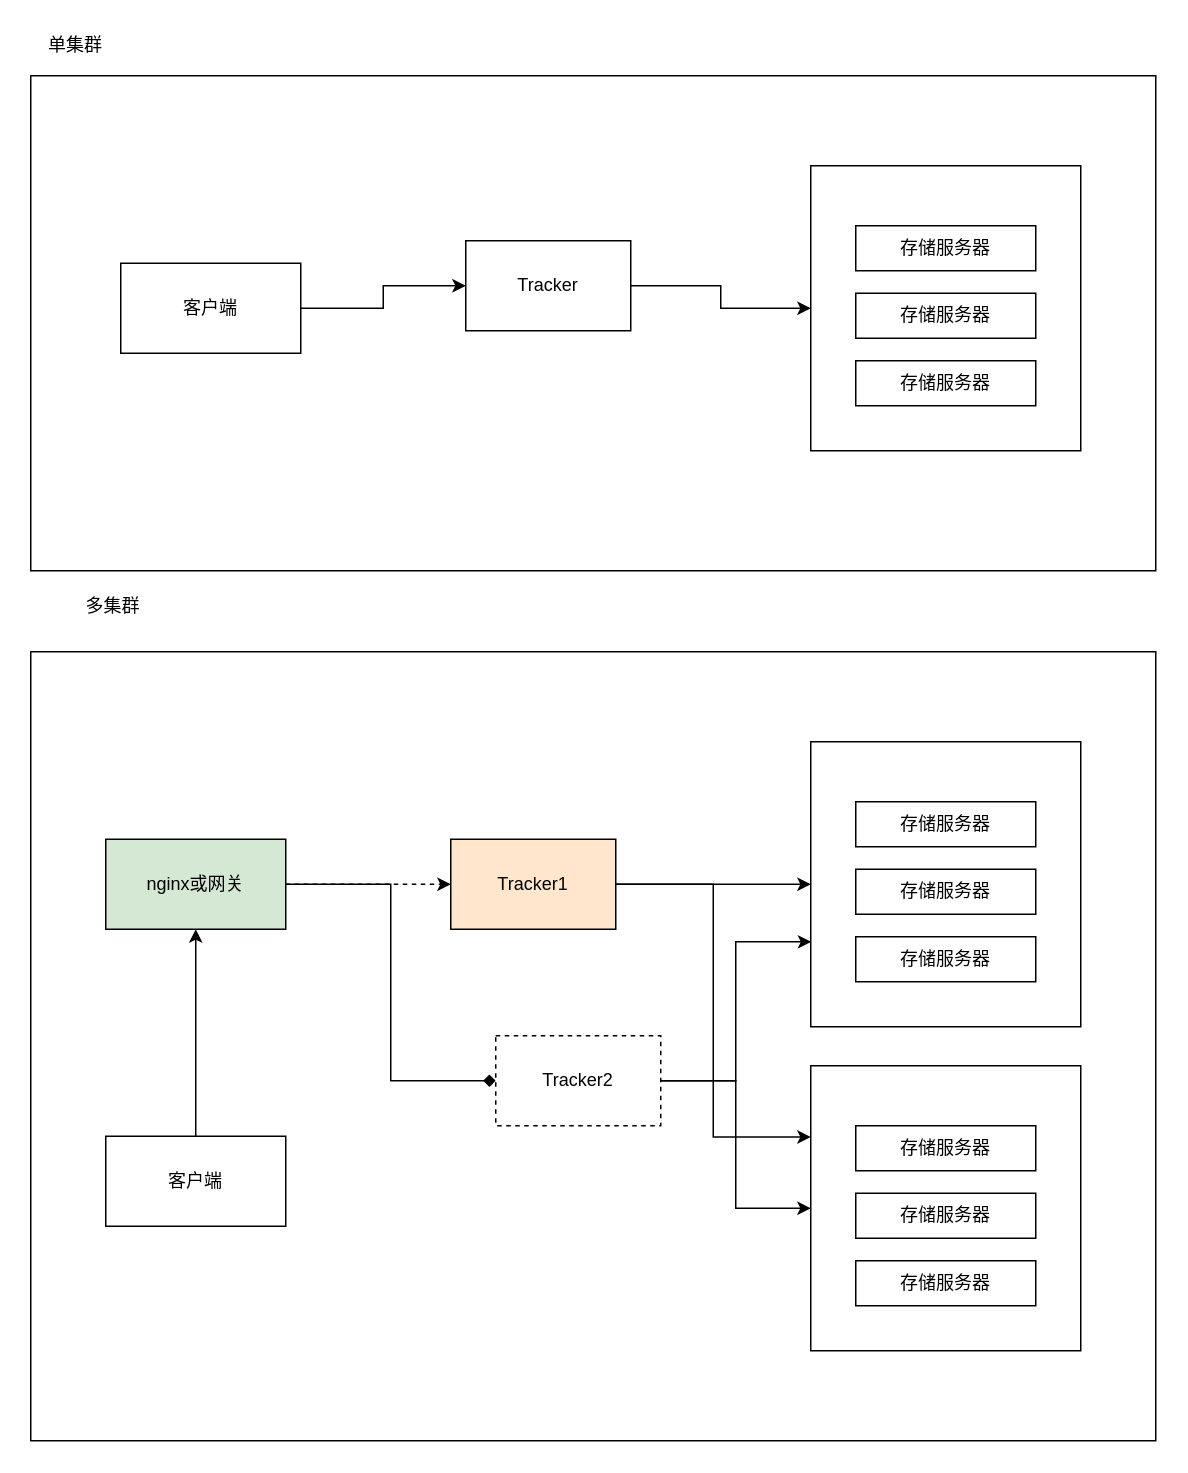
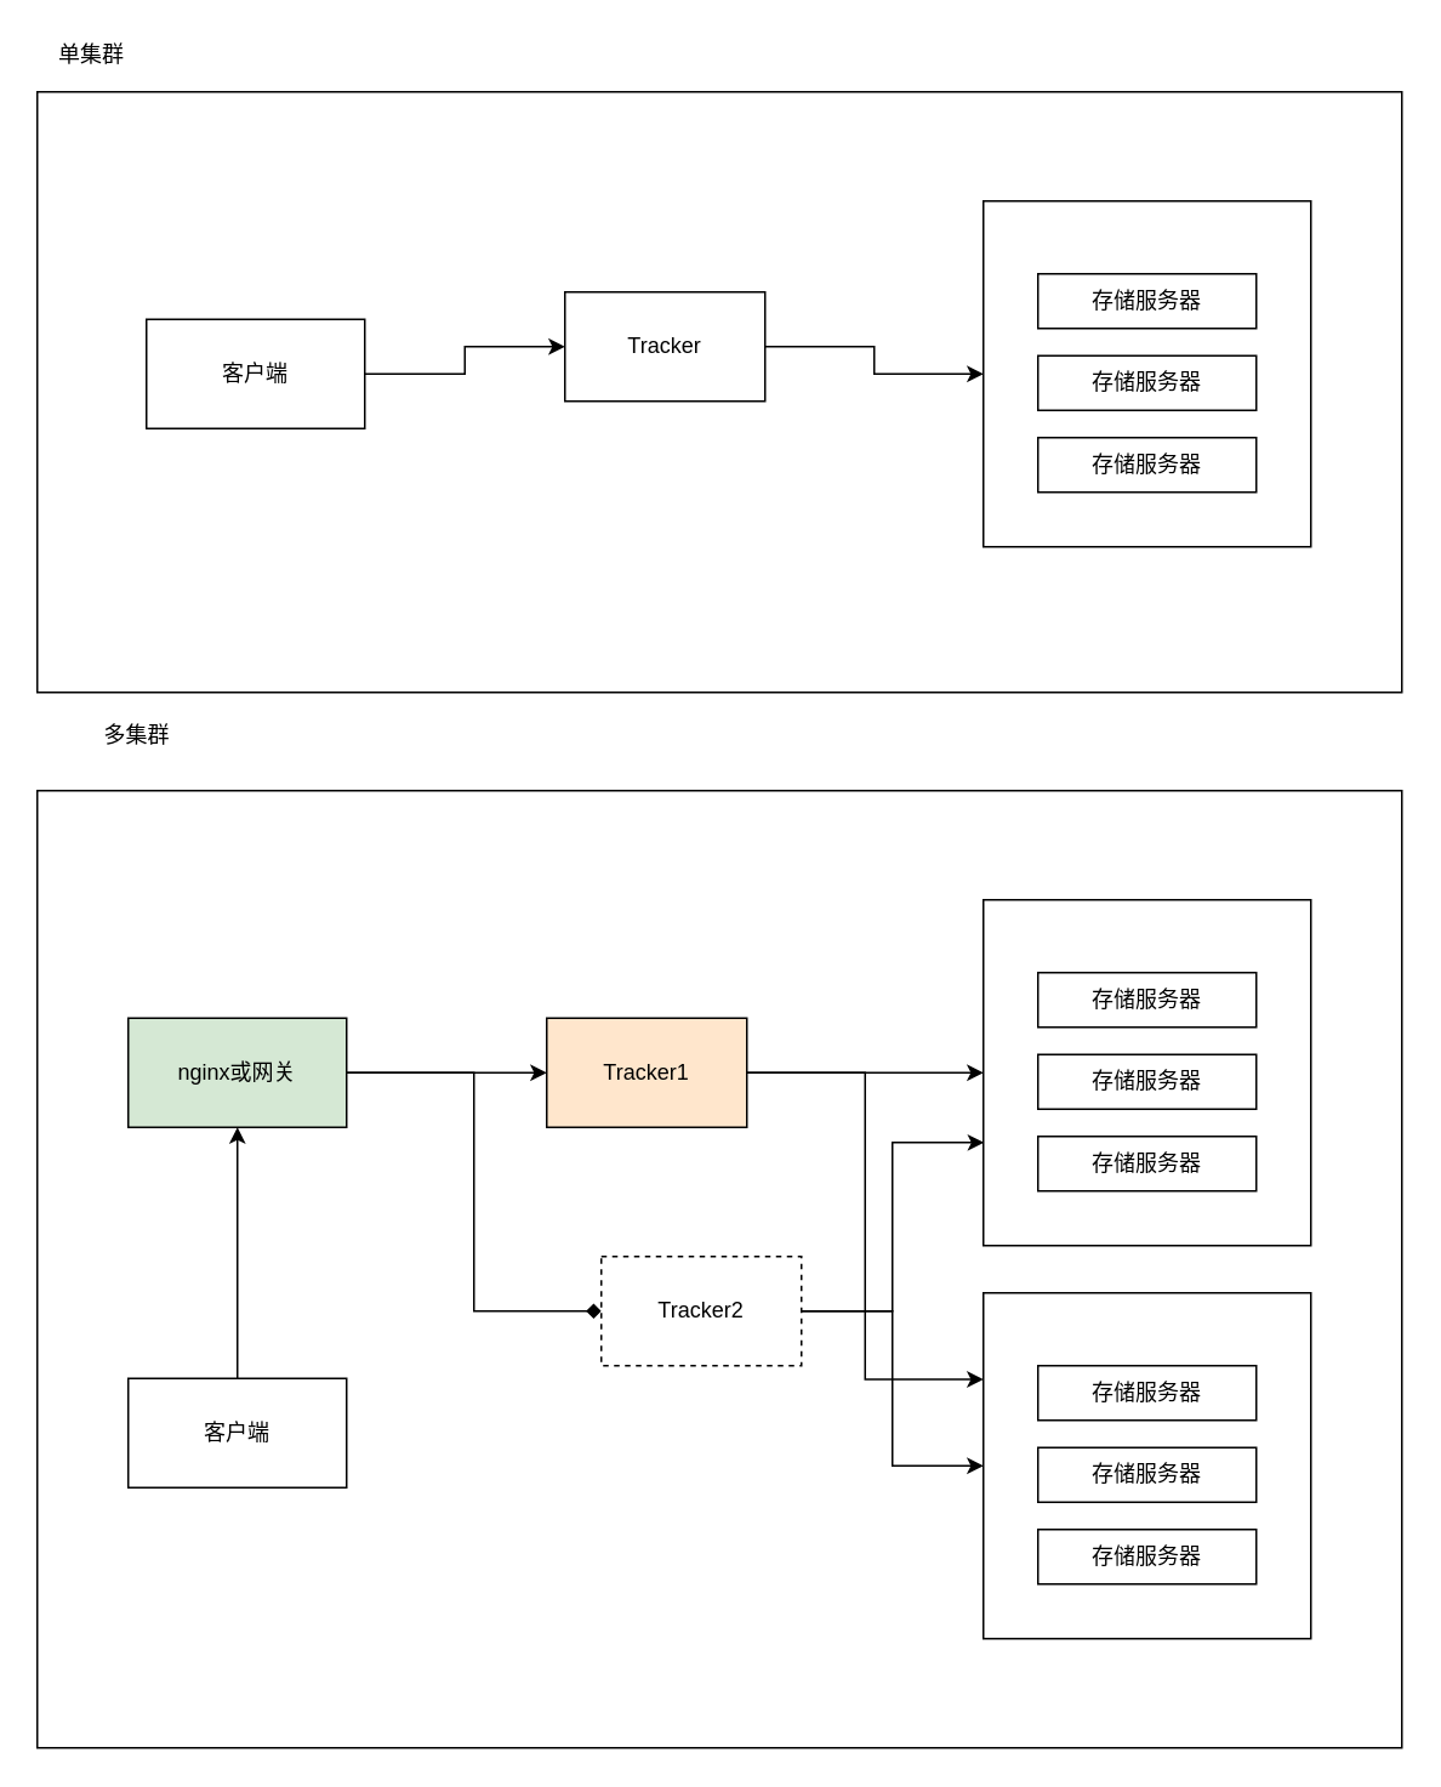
- <mxCell id="17" style="edgeStyle=orthogonalEdgeStyle;rounded=0;orthogonalLoop=1;jettySize=auto;html=1;exitX=1;exitY=0.5;exitDx=0;exitDy=0;entryX=0;entryY=0.5;entryDx=0;entryDy=0;dashed=1;" edge="1" parent="1" source="19" target="16"><mxGeometry relative="1" as="geometry" /></mxCell>
+ <mxCell id="17" style="edgeStyle=orthogonalEdgeStyle;rounded=0;orthogonalLoop=1;jettySize=auto;html=1;exitX=1;exitY=0.5;exitDx=0;exitDy=0;entryX=0;entryY=0.5;entryDx=0;entryDy=0;" edge="1" parent="1" source="19" target="16"><mxGeometry relative="1" as="geometry" /></mxCell>
